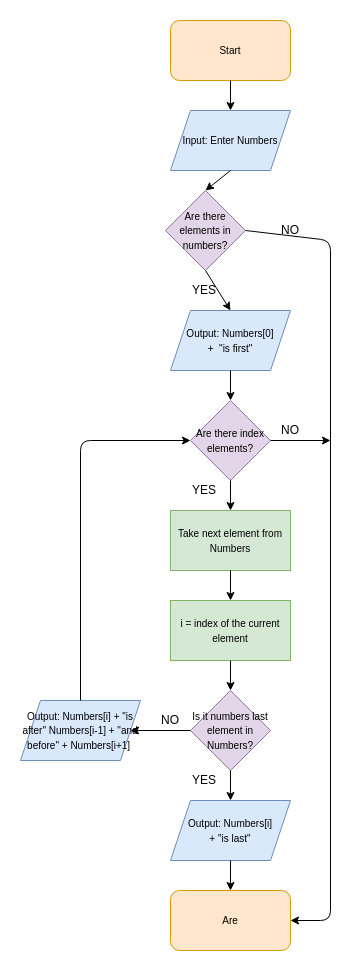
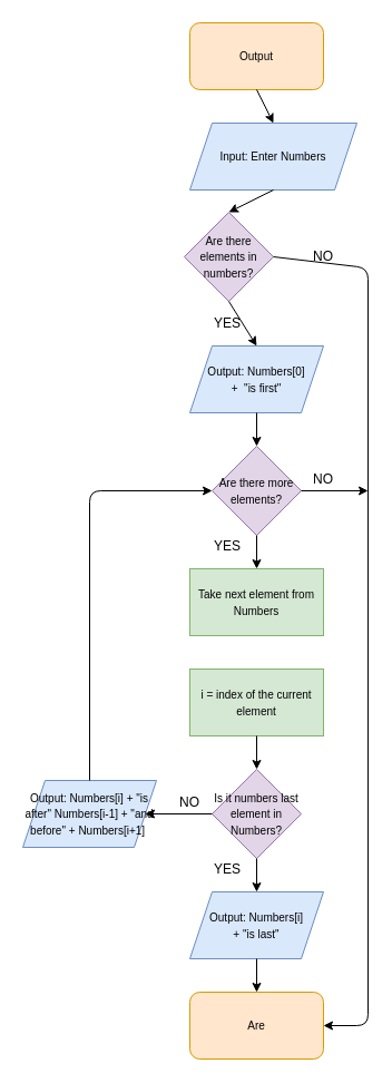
- <mxCell id="2" value="&lt;font style=&quot;font-size: 10px&quot;&gt;Start&lt;/font&gt;" style="rounded=1;whiteSpace=wrap;html=1;fillColor=#ffe6cc;strokeColor=#d79b00;" vertex="1" parent="1"><mxGeometry x="170" y="20" width="120" height="60" as="geometry" /></mxCell>
+ <mxCell id="2" value="&lt;font style=&quot;font-size: 10px&quot;&gt;Output&lt;/font&gt;" style="rounded=1;whiteSpace=wrap;html=1;fillColor=#ffe6cc;strokeColor=#d79b00;" vertex="1" parent="1"><mxGeometry x="170" y="20" width="120" height="60" as="geometry" /></mxCell>
- <mxCell id="6" value="&lt;font style=&quot;font-size: 10px&quot;&gt;Input: Enter Numbers&lt;/font&gt;" style="shape=parallelogram;perimeter=parallelogramPerimeter;whiteSpace=wrap;html=1;fixedSize=1;fillColor=#dae8fc;strokeColor=#6c8ebf;" vertex="1" parent="1"><mxGeometry x="170" y="110" width="120" height="60" as="geometry" /></mxCell>
+ <mxCell id="6" value="&lt;font style=&quot;font-size: 10px&quot;&gt;Input: Enter Numbers&lt;/font&gt;" style="shape=parallelogram;perimeter=parallelogramPerimeter;whiteSpace=wrap;html=1;fixedSize=1;fillColor=#dae8fc;strokeColor=#6c8ebf;" vertex="1" parent="1"><mxGeometry x="170" y="110" width="150" height="60" as="geometry" /></mxCell>
- <mxCell id="7" value="&lt;font style=&quot;font-size: 10px&quot;&gt;Are there index elements?&lt;/font&gt;" style="rhombus;whiteSpace=wrap;html=1;fillColor=#e1d5e7;strokeColor=#9673a6;" vertex="1" parent="1"><mxGeometry x="190" y="400" width="80" height="80" as="geometry" /></mxCell>
+ <mxCell id="7" value="&lt;font style=&quot;font-size: 10px&quot;&gt;Are there more elements?&lt;/font&gt;" style="rhombus;whiteSpace=wrap;html=1;fillColor=#e1d5e7;strokeColor=#9673a6;" vertex="1" parent="1"><mxGeometry x="190" y="400" width="80" height="80" as="geometry" /></mxCell>
- <mxCell id="18" value="" style="endArrow=classic;html=1;entryX=0.5;entryY=0;entryDx=0;entryDy=0;exitX=0.5;exitY=1;exitDx=0;exitDy=0;" edge="1" parent="1" source="4" target="12"><mxGeometry width="50" height="50" relative="1" as="geometry"><mxPoint x="310" y="580" as="sourcePoint" /><mxPoint x="240" y="520" as="targetPoint" /></mxGeometry></mxCell>
